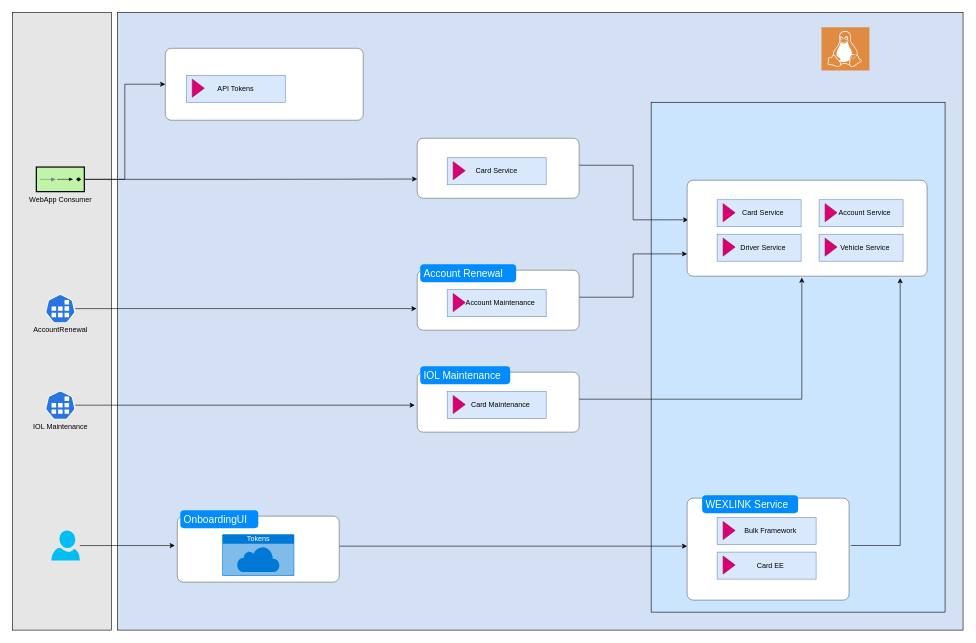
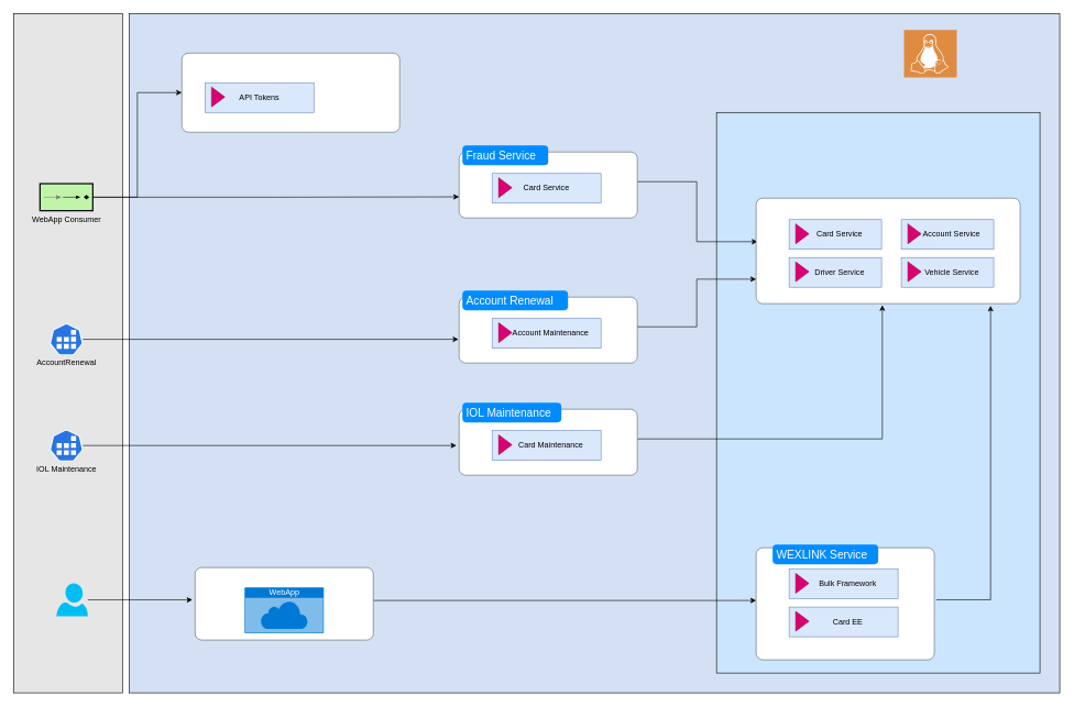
+ <mxCell id="10" value="Fraud Service" style="shape=rect;strokeColor=none;fillColor=#008cff;strokeWidth=1;dashed=0;rounded=1;arcSize=20;fontColor=#ffffff;fontSize=17;spacing=2;spacingTop=-2;align=left;autosize=1;spacingLeft=4;resizeWidth=0;resizeHeight=0;perimeter=none;" vertex="1" parent="9"><mxGeometry x="5" width="130" height="30" as="geometry" /></mxCell>
- <mxCell id="43" value="OnboardingUI" style="shape=rect;strokeColor=none;fillColor=#008cff;strokeWidth=1;dashed=0;rounded=1;arcSize=20;fontColor=#ffffff;fontSize=17;spacing=2;spacingTop=-2;align=left;autosize=1;spacingLeft=4;resizeWidth=0;resizeHeight=0;perimeter=none;" vertex="1" parent="42"><mxGeometry x="5" width="130" height="30" as="geometry" /></mxCell>
- <mxCell id="44" value="Tokens" style="html=1;strokeColor=none;fillColor=#0079D6;labelPosition=center;verticalLabelPosition=middle;verticalAlign=top;align=center;fontSize=12;outlineConnect=0;spacingTop=-6;fontColor=#FFFFFF;shape=mxgraph.sitemap.cloud;" vertex="1" parent="42"><mxGeometry x="75" y="40" width="120" height="70" as="geometry" /></mxCell>
+ <mxCell id="44" value="WebApp" style="html=1;strokeColor=none;fillColor=#0079D6;labelPosition=center;verticalLabelPosition=middle;verticalAlign=top;align=center;fontSize=12;outlineConnect=0;spacingTop=-6;fontColor=#FFFFFF;shape=mxgraph.sitemap.cloud;" vertex="1" parent="42"><mxGeometry x="75" y="40" width="120" height="70" as="geometry" /></mxCell>
